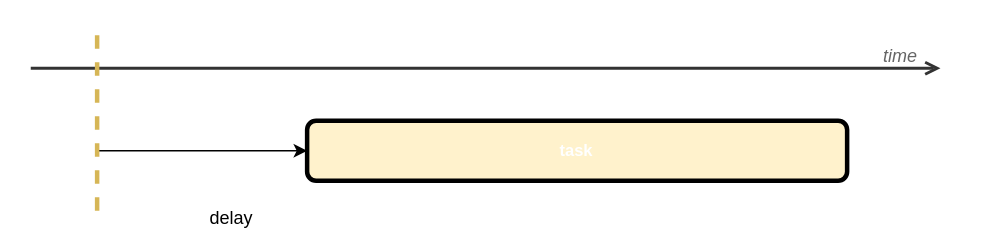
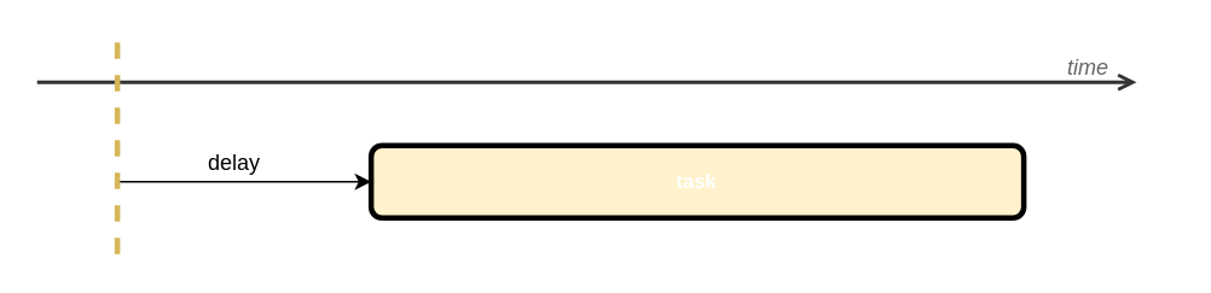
- <mxCell id="7" value="delay" style="text;html=1;strokeColor=none;fillColor=none;align=center;verticalAlign=middle;whiteSpace=wrap;rounded=0;" vertex="1" parent="1"><mxGeometry x="109.25" y="135" width="90" height="20" as="geometry" /></mxCell>
+ <mxCell id="7" value="delay" style="text;html=1;strokeColor=none;fillColor=none;align=center;verticalAlign=middle;whiteSpace=wrap;rounded=0;" vertex="1" parent="1"><mxGeometry x="84.25" y="80" width="90" height="20" as="geometry" /></mxCell>
